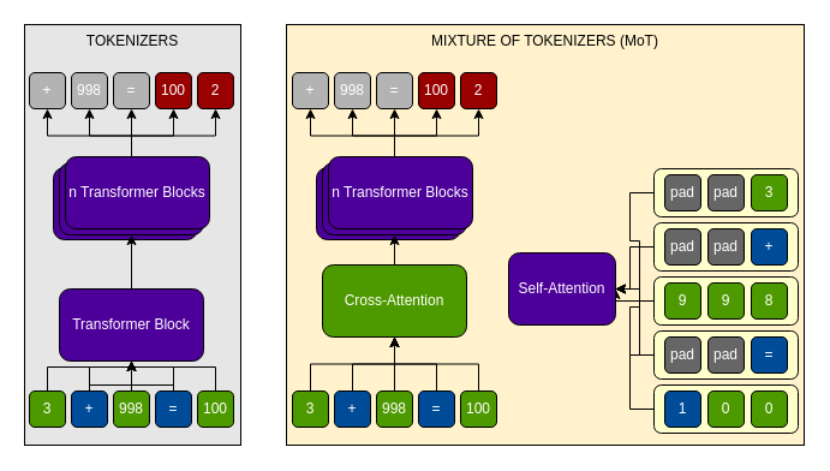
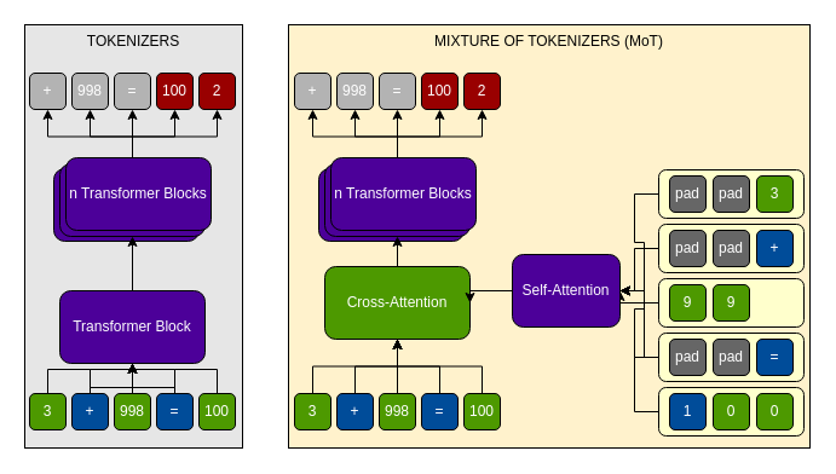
+ <mxCell id="47" style="edgeStyle=orthogonalEdgeStyle;rounded=0;orthogonalLoop=1;jettySize=auto;html=1;exitX=0;exitY=0.5;exitDx=0;exitDy=0;entryX=1;entryY=0.5;entryDx=0;entryDy=0;" edge="1" parent="1" source="48" target="46"><mxGeometry relative="1" as="geometry" /></mxCell>
- <mxCell id="23" value="8" style="rounded=1;whiteSpace=wrap;html=1;fillColor=#4D9900;fontColor=#FFFFFF;" parent="1" vertex="1"><mxGeometry x="625" y="235" width="30" height="30" as="geometry" /></mxCell>
